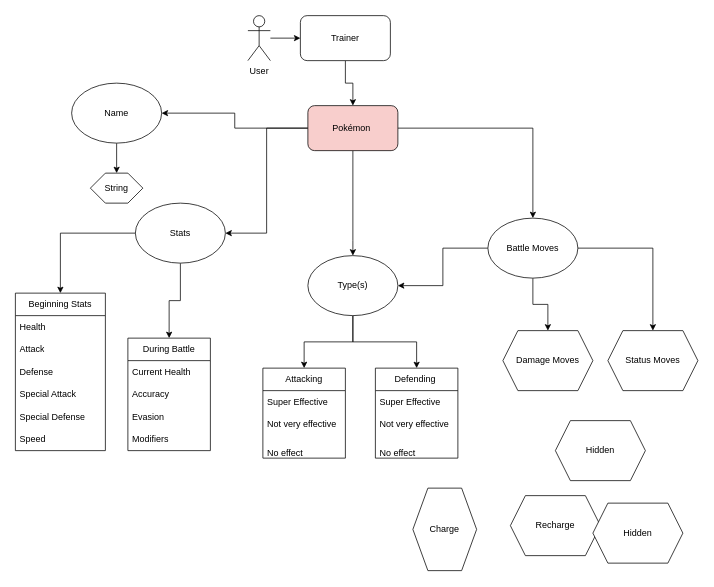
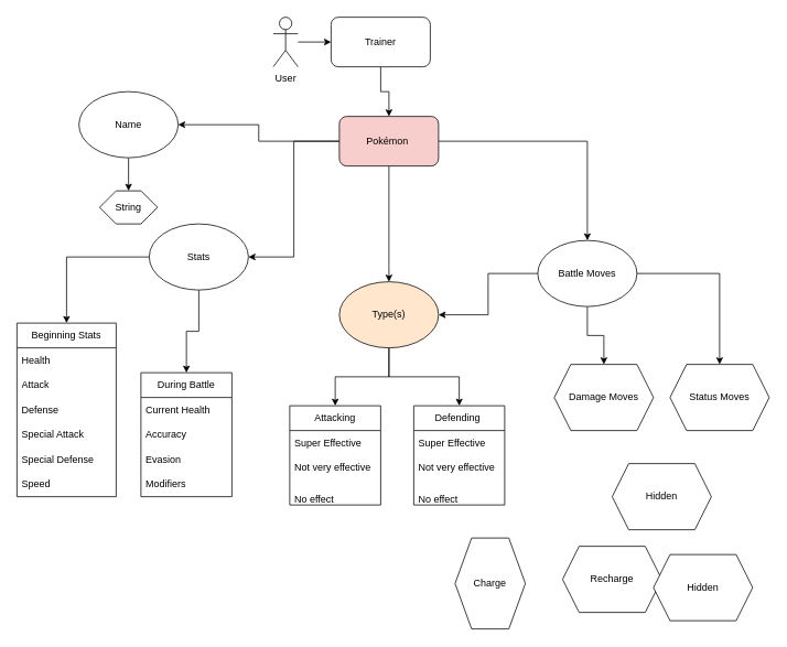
- <mxCell id="12" value="Type(s)" style="ellipse;whiteSpace=wrap;html=1;" vertex="1" parent="1"><mxGeometry x="410" y="340" width="120" height="80" as="geometry" /></mxCell>
+ <mxCell id="12" value="Type(s)" style="ellipse;whiteSpace=wrap;html=1;fillColor=#ffe6cc;" vertex="1" parent="1"><mxGeometry x="410" y="340" width="120" height="80" as="geometry" /></mxCell>
